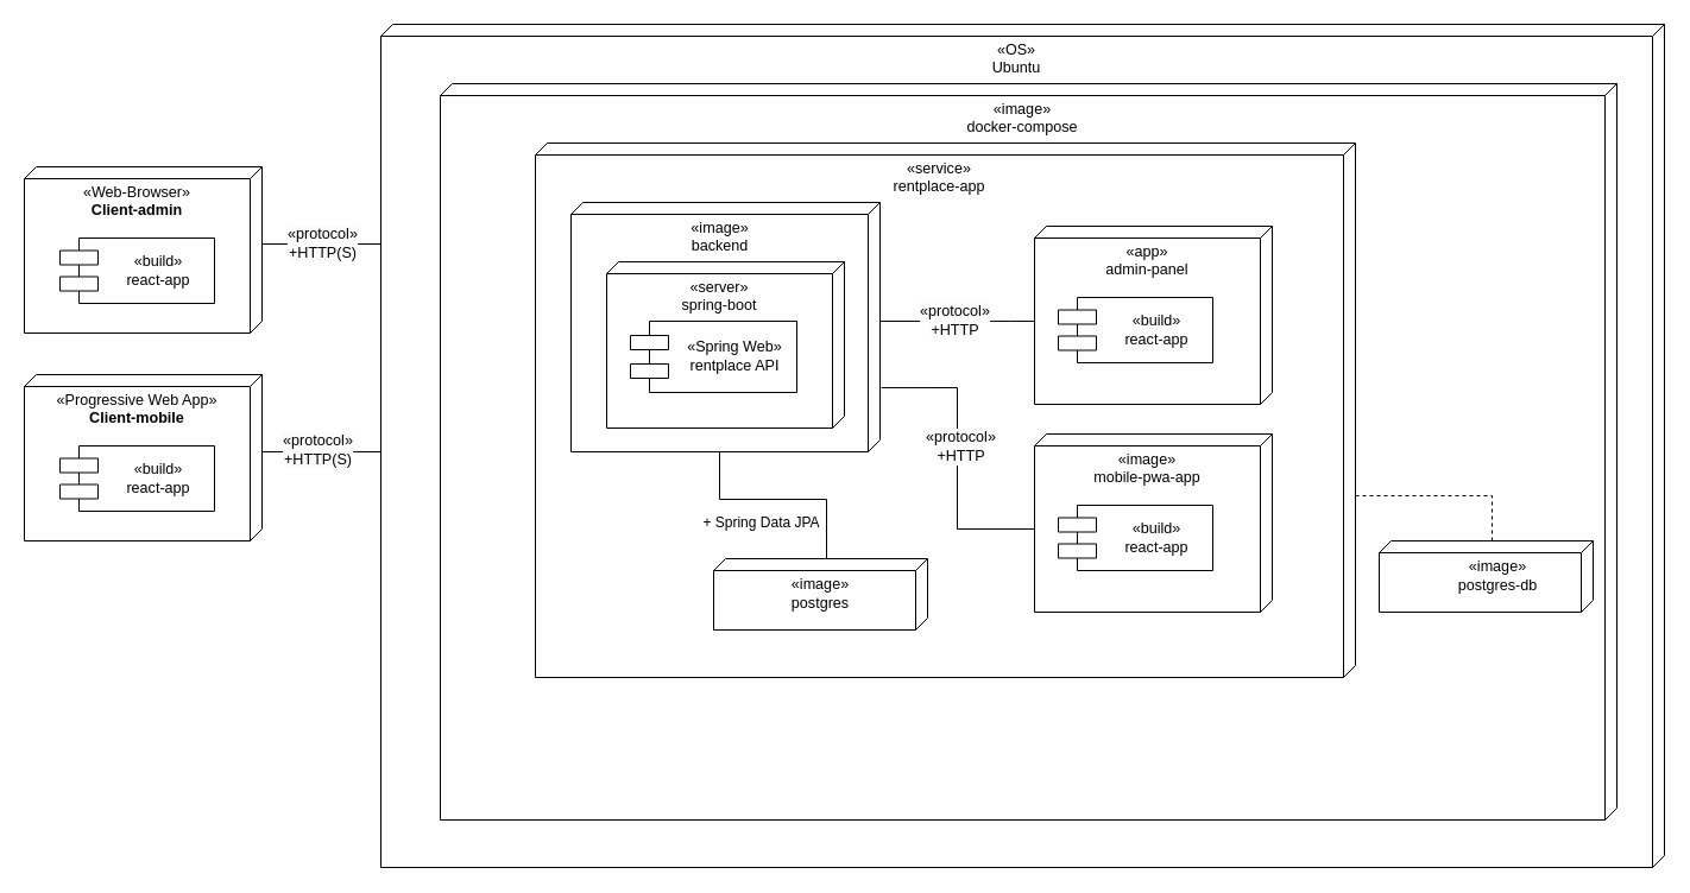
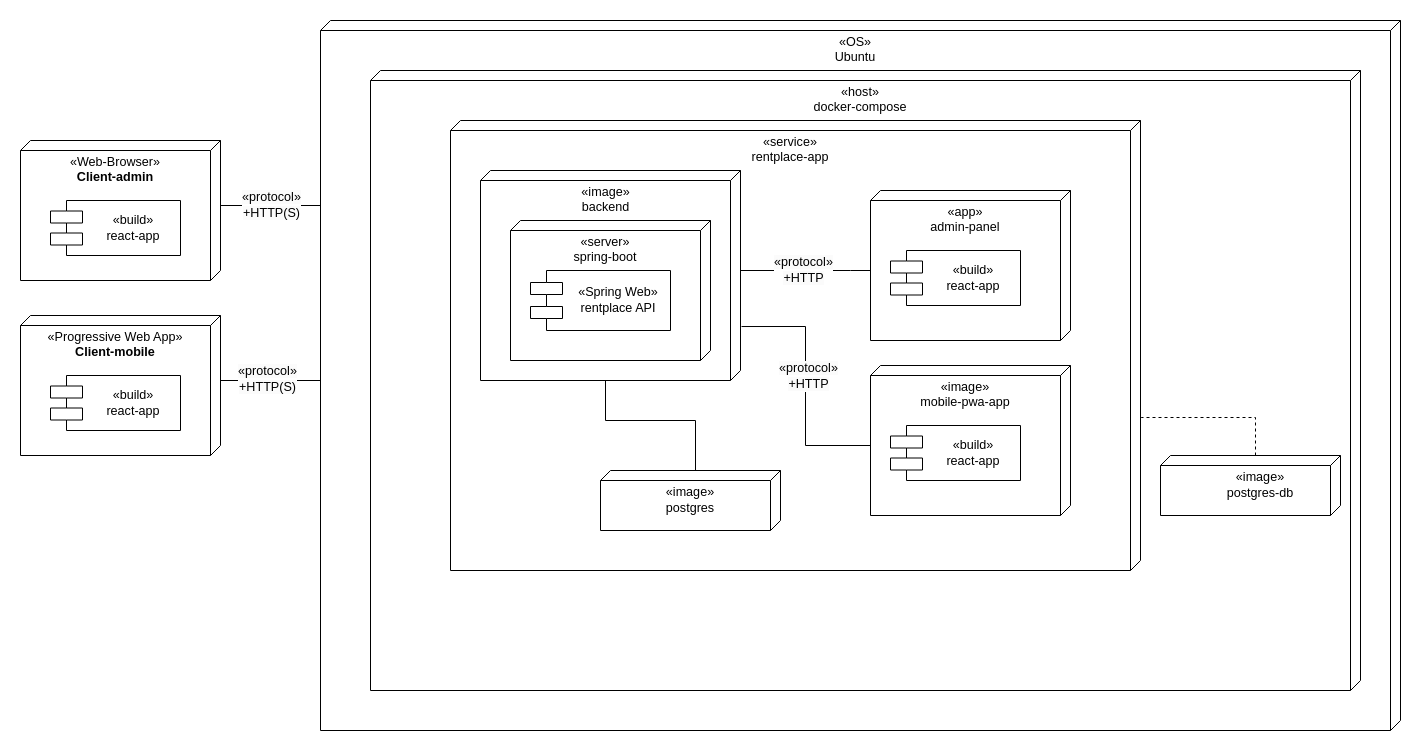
- <mxCell id="3" value="&lt;span style=&quot;text-wrap-mode: wrap; color: rgb(32, 33, 34); font-family: sans-serif; font-size: 12.6px; animation-delay: -0.01ms !important; animation-duration: 0.01ms !important; animation-iteration-count: 1 !important; scroll-behavior: auto !important; transition-duration: 0ms !important;&quot;&gt;&lt;span style=&quot;color: var(--color-emphasized, #000); text-decoration-line: inherit; text-decoration-thickness: inherit; text-decoration-style: inherit; text-decoration-color: var(--color-emphasized, #000); animation-delay: -0.01ms !important; animation-duration: 0.01ms !important; animation-iteration-count: 1 !important; scroll-behavior: auto !important; transition-duration: 0ms !important;&quot;&gt;&lt;span style=&quot;color: rgb(32, 33, 34); font-size: 12.6px; animation-delay: -0.01ms !important; animation-duration: 0.01ms !important; animation-iteration-count: 1 !important; scroll-behavior: auto !important; transition-duration: 0ms !important;&quot;&gt;&lt;span style=&quot;color: var(--color-emphasized, #000); text-decoration-line: inherit; text-decoration-thickness: inherit; text-decoration-style: inherit; text-decoration-color: var(--color-emphasized, #000); animation-delay: -0.01ms !important; animation-duration: 0.01ms !important; animation-iteration-count: 1 !important; scroll-behavior: auto !important; transition-duration: 0ms !important;&quot;&gt;«image&lt;/span&gt;&lt;/span&gt;»&lt;/span&gt;&lt;/span&gt;&lt;div style=&quot;text-wrap-mode: wrap;&quot;&gt;&lt;font face=&quot;sans-serif&quot;&gt;&lt;span style=&quot;font-size: 12.6px;&quot;&gt;docker-compose&lt;/span&gt;&lt;/font&gt;&lt;/div&gt;" style="verticalAlign=top;align=center;spacingTop=8;spacingLeft=2;spacingRight=12;shape=cube;size=10;direction=south;fontStyle=0;html=1;rounded=0;shadow=0;comic=0;labelBackgroundColor=none;strokeWidth=1;fontFamily=Verdana;fontSize=12;whiteSpace=wrap;" vertex="1" parent="1"><mxGeometry x="370" y="70" width="990" height="620" as="geometry" /></mxCell>
+ <mxCell id="3" value="&lt;span style=&quot;text-wrap-mode: wrap; color: rgb(32, 33, 34); font-family: sans-serif; font-size: 12.6px; animation-delay: -0.01ms !important; animation-duration: 0.01ms !important; animation-iteration-count: 1 !important; scroll-behavior: auto !important; transition-duration: 0ms !important;&quot;&gt;&lt;span style=&quot;color: var(--color-emphasized, #000); text-decoration-line: inherit; text-decoration-thickness: inherit; text-decoration-style: inherit; text-decoration-color: var(--color-emphasized, #000); animation-delay: -0.01ms !important; animation-duration: 0.01ms !important; animation-iteration-count: 1 !important; scroll-behavior: auto !important; transition-duration: 0ms !important;&quot;&gt;&lt;span style=&quot;color: rgb(32, 33, 34); font-size: 12.6px; animation-delay: -0.01ms !important; animation-duration: 0.01ms !important; animation-iteration-count: 1 !important; scroll-behavior: auto !important; transition-duration: 0ms !important;&quot;&gt;&lt;span style=&quot;color: var(--color-emphasized, #000); text-decoration-line: inherit; text-decoration-thickness: inherit; text-decoration-style: inherit; text-decoration-color: var(--color-emphasized, #000); animation-delay: -0.01ms !important; animation-duration: 0.01ms !important; animation-iteration-count: 1 !important; scroll-behavior: auto !important; transition-duration: 0ms !important;&quot;&gt;«host&lt;/span&gt;&lt;/span&gt;»&lt;/span&gt;&lt;/span&gt;&lt;div style=&quot;text-wrap-mode: wrap;&quot;&gt;&lt;font face=&quot;sans-serif&quot;&gt;&lt;span style=&quot;font-size: 12.6px;&quot;&gt;docker-compose&lt;/span&gt;&lt;/font&gt;&lt;/div&gt;" style="verticalAlign=top;align=center;spacingTop=8;spacingLeft=2;spacingRight=12;shape=cube;size=10;direction=south;fontStyle=0;html=1;rounded=0;shadow=0;comic=0;labelBackgroundColor=none;strokeWidth=1;fontFamily=Verdana;fontSize=12;whiteSpace=wrap;" vertex="1" parent="1"><mxGeometry x="370" y="70" width="990" height="620" as="geometry" /></mxCell>
- <mxCell id="11" value="+ Spring Data JPA" style="text;html=1;align=center;verticalAlign=middle;resizable=0;points=[];autosize=1;strokeColor=none;fillColor=none;" vertex="1" parent="1"><mxGeometry x="580" y="425" width="120" height="30" as="geometry" /></mxCell>
